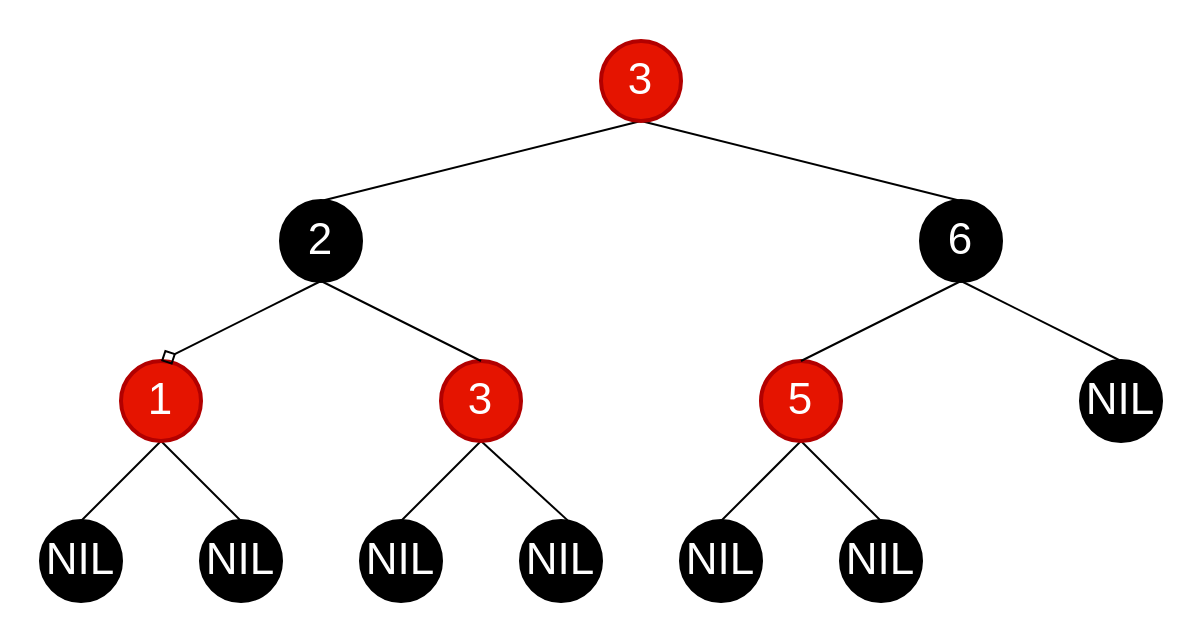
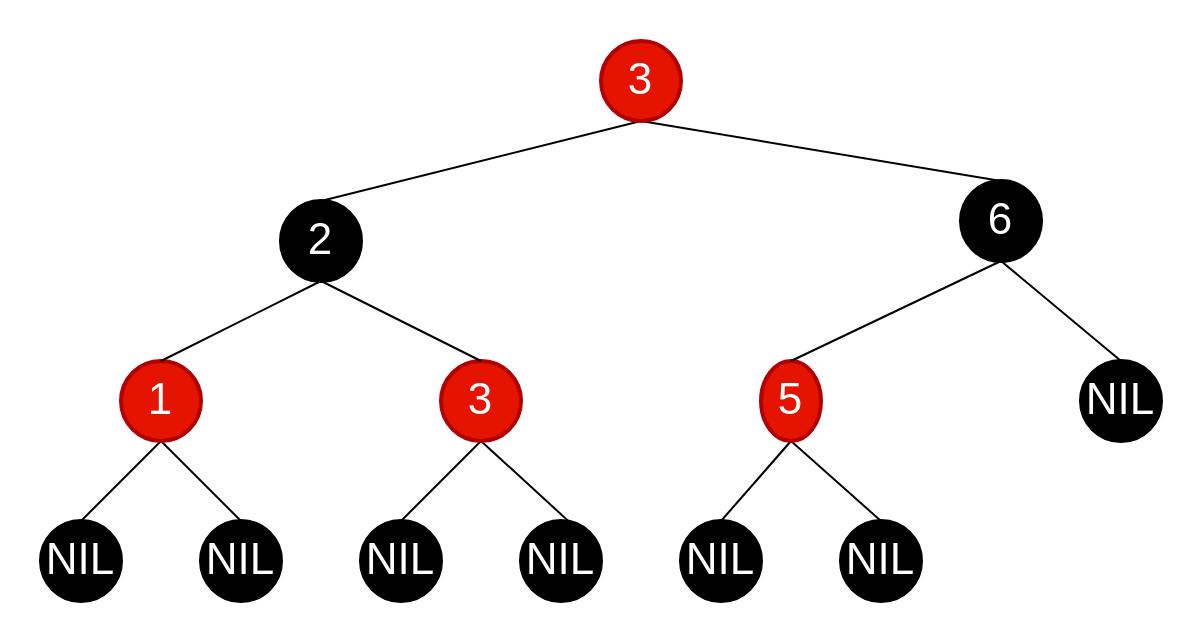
- <mxCell id="22" value="6" style="ellipse;whiteSpace=wrap;html=1;aspect=fixed;strokeWidth=2;fontSize=22;fontColor=#FFFFFF;fillColor=#000000;" vertex="1" parent="1"><mxGeometry x="460" y="100" width="40" height="40" as="geometry" /></mxCell>
+ <mxCell id="22" value="6" style="ellipse;whiteSpace=wrap;html=1;aspect=fixed;strokeWidth=2;fontSize=22;fontColor=#FFFFFF;fillColor=#000000;" vertex="1" parent="1"><mxGeometry x="480" y="90" width="40" height="40" as="geometry" /></mxCell>
- <mxCell id="18" style="edgeStyle=none;rounded=0;orthogonalLoop=1;jettySize=auto;html=1;exitX=0.5;exitY=1;exitDx=0;exitDy=0;entryX=0.5;entryY=0;entryDx=0;entryDy=0;endArrow=diamond;endFill=0;fontSize=22;" edge="1" parent="1" source="19" target="7"><mxGeometry relative="1" as="geometry" /></mxCell>
+ <mxCell id="18" style="edgeStyle=none;rounded=0;orthogonalLoop=1;jettySize=auto;html=1;exitX=0.5;exitY=1;exitDx=0;exitDy=0;entryX=0.5;entryY=0;entryDx=0;entryDy=0;endArrow=none;endFill=0;fontSize=22;" edge="1" parent="1" source="19" target="7"><mxGeometry relative="1" as="geometry" /></mxCell>
- <mxCell id="16" value="5" style="ellipse;whiteSpace=wrap;html=1;aspect=fixed;strokeWidth=2;fontSize=22;fillColor=#e51400;strokeColor=#B20000;fontColor=#ffffff;" vertex="1" parent="1"><mxGeometry x="380" y="180" width="40" height="40" as="geometry" /></mxCell>
+ <mxCell id="16" value="5" style="ellipse;whiteSpace=wrap;html=1;aspect=fixed;strokeWidth=2;fontSize=22;fillColor=#e51400;strokeColor=#B20000;fontColor=#ffffff;" vertex="1" parent="1"><mxGeometry x="380" y="180" width="30" height="40" as="geometry" /></mxCell>
